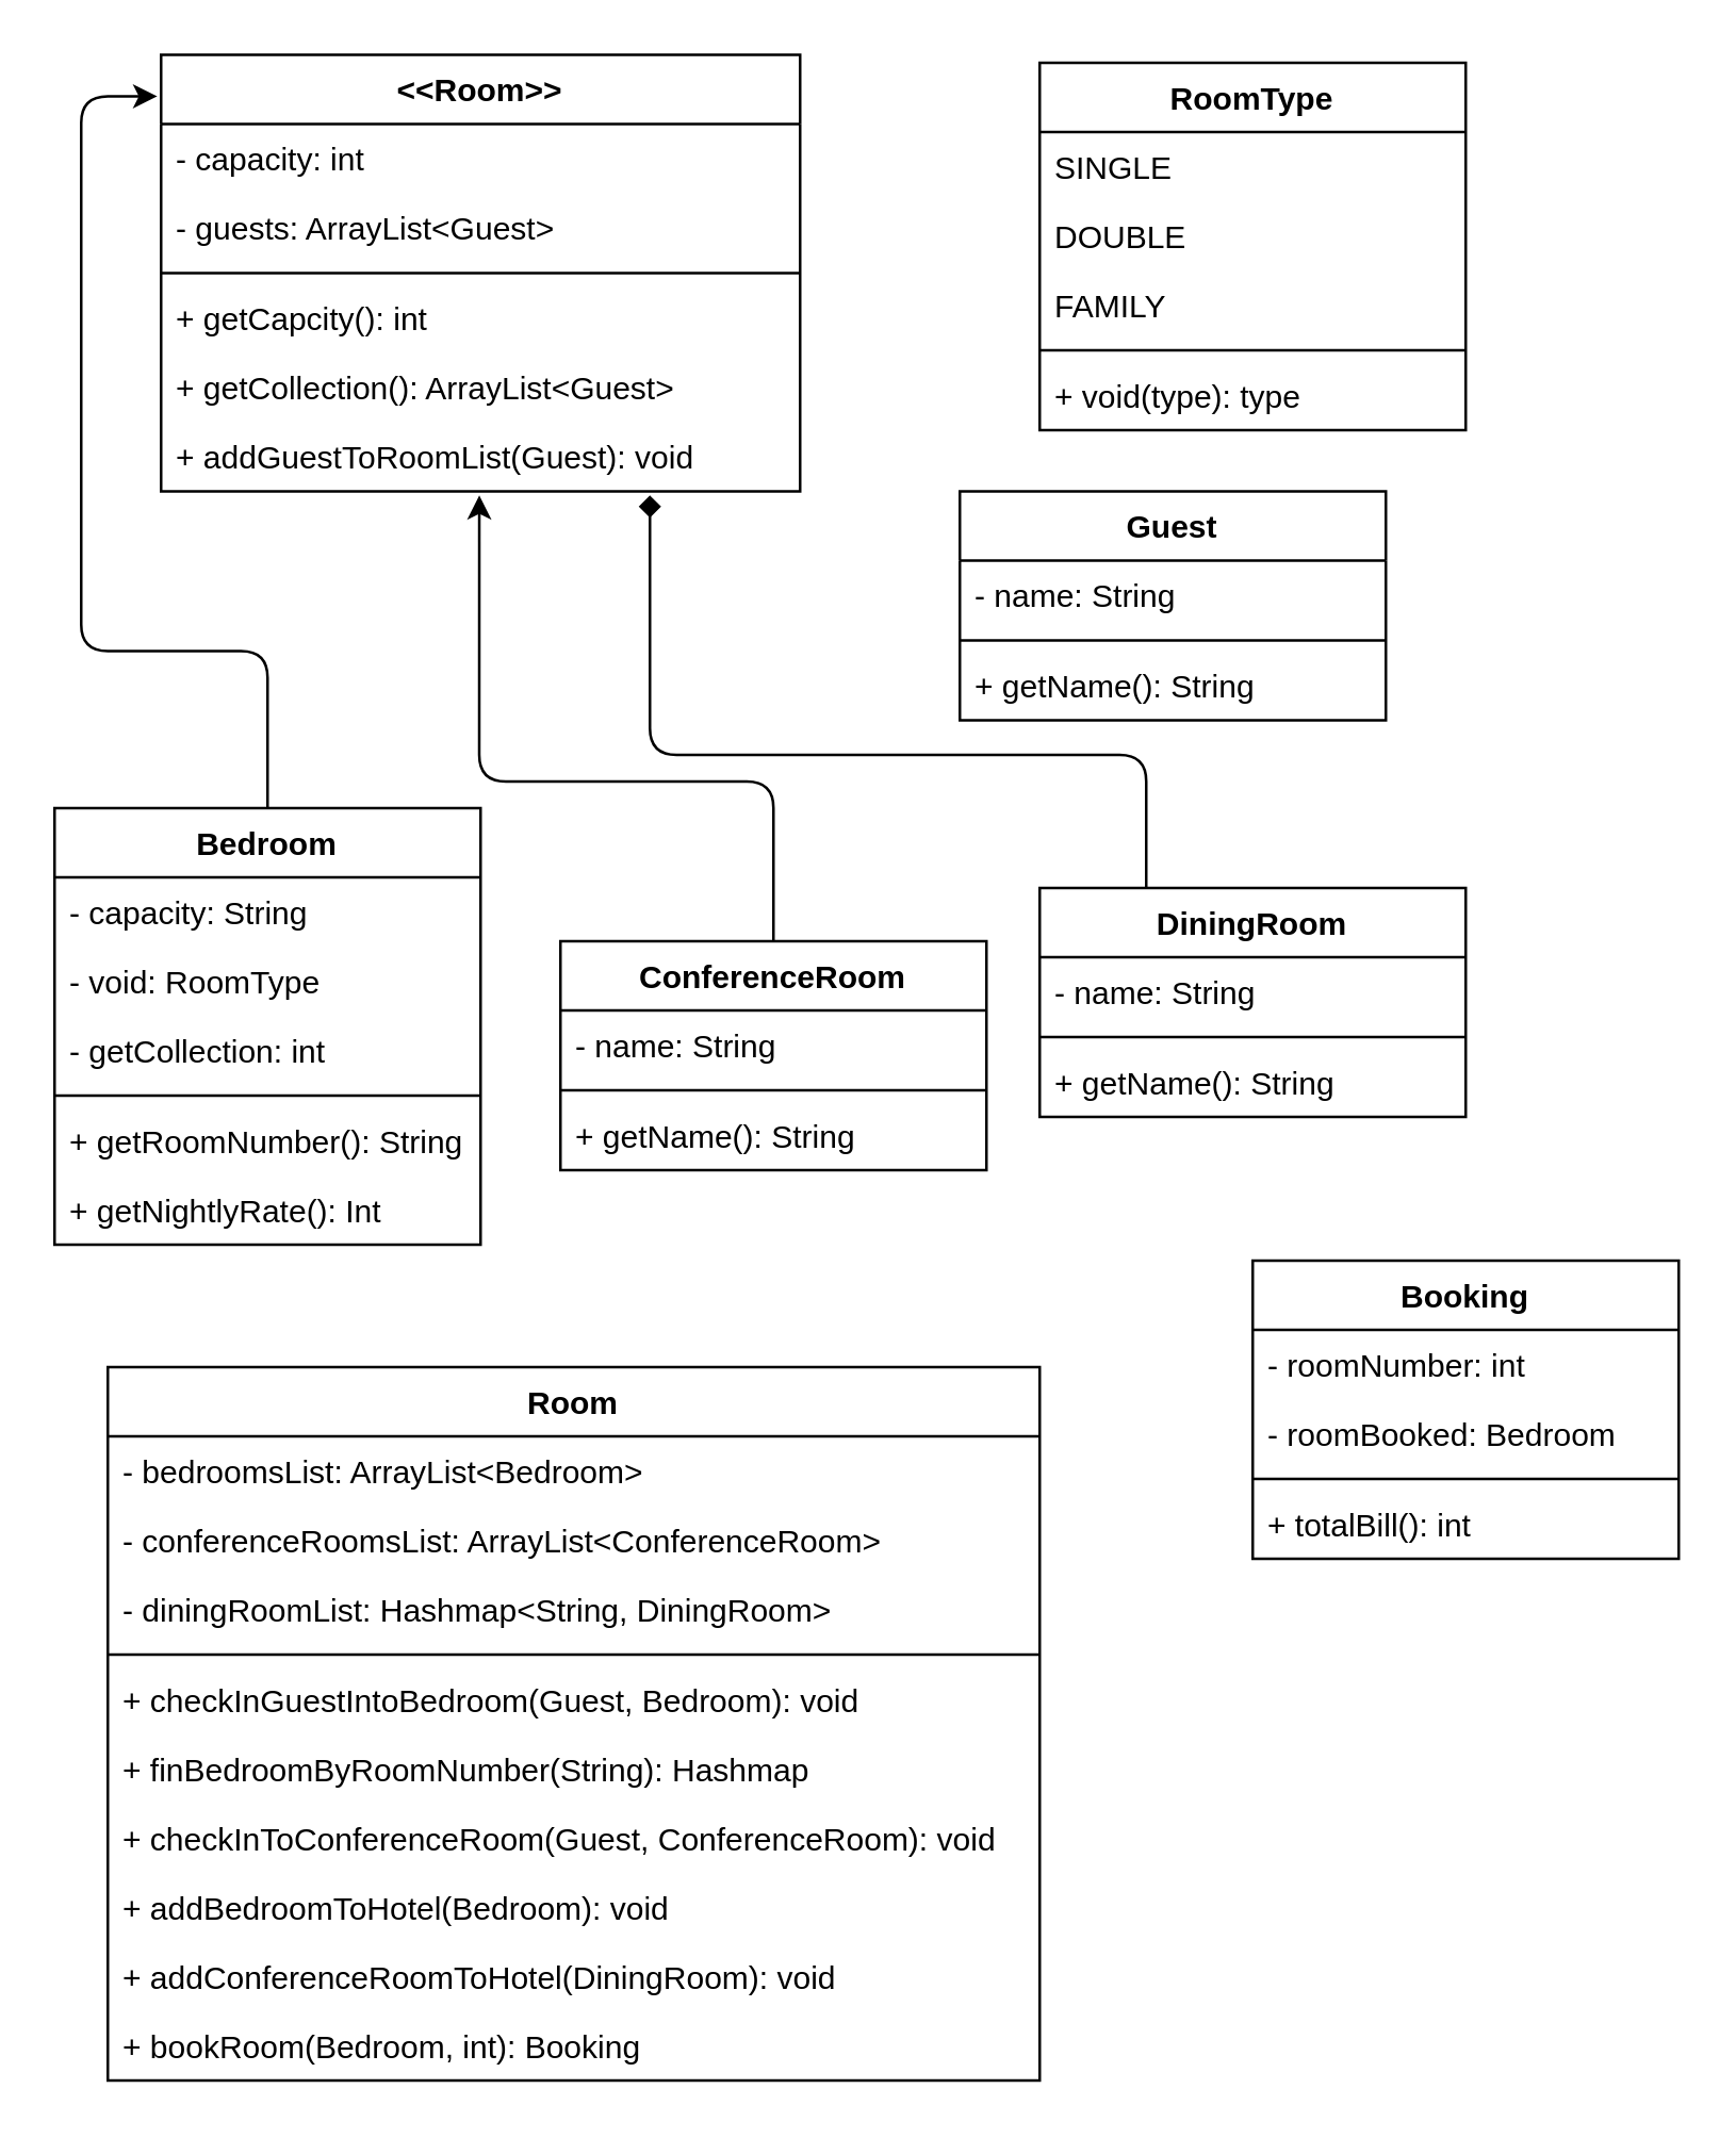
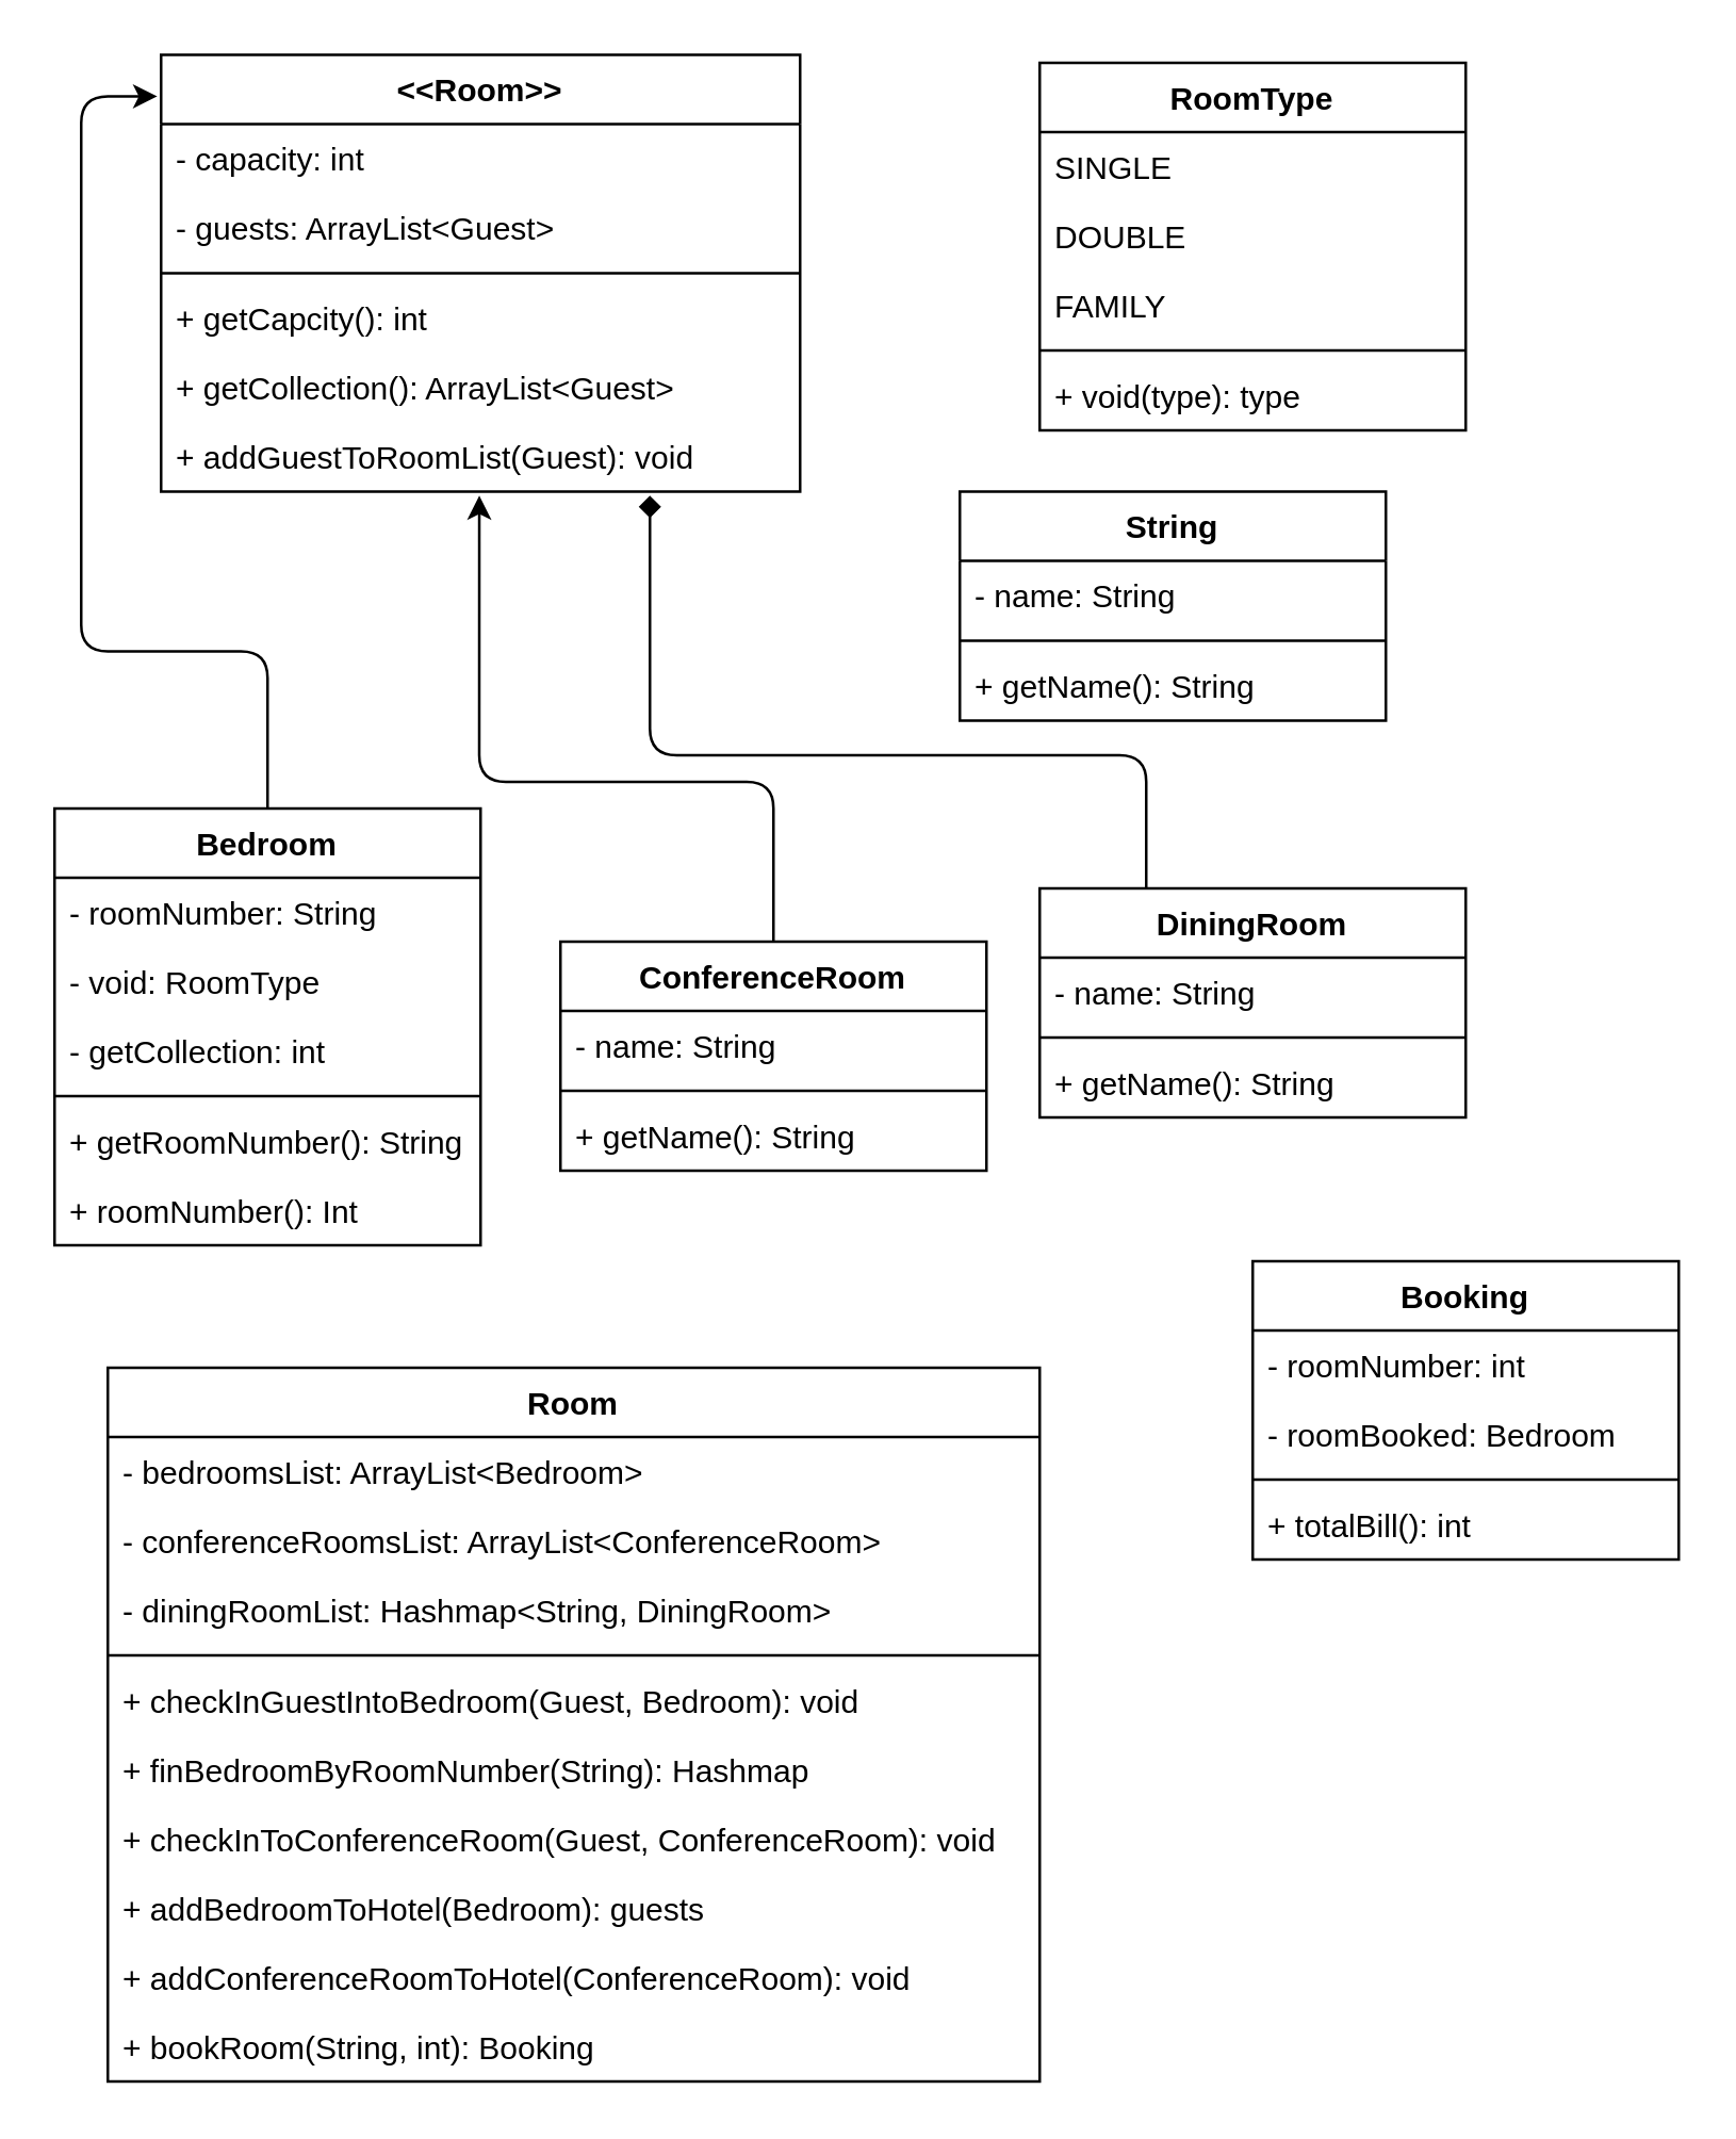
- <mxCell id="2" value="Guest" style="swimlane;fontStyle=1;align=center;verticalAlign=top;childLayout=stackLayout;horizontal=1;startSize=26;horizontalStack=0;resizeParent=1;resizeParentMax=0;resizeLast=0;collapsible=1;marginBottom=0;" vertex="1" parent="1"><mxGeometry x="360" y="184" width="160" height="86" as="geometry" /></mxCell>
+ <mxCell id="2" value="String" style="swimlane;fontStyle=1;align=center;verticalAlign=top;childLayout=stackLayout;horizontal=1;startSize=26;horizontalStack=0;resizeParent=1;resizeParentMax=0;resizeLast=0;collapsible=1;marginBottom=0;" vertex="1" parent="1"><mxGeometry x="360" y="184" width="160" height="86" as="geometry" /></mxCell>
- <mxCell id="20" value="- capacity: String" style="text;strokeColor=none;fillColor=none;align=left;verticalAlign=top;spacingLeft=4;spacingRight=4;overflow=hidden;rotatable=0;points=[[0,0.5],[1,0.5]];portConstraint=eastwest;" vertex="1" parent="19"><mxGeometry y="26" width="160" height="26" as="geometry" /></mxCell>
+ <mxCell id="20" value="- roomNumber: String" style="text;strokeColor=none;fillColor=none;align=left;verticalAlign=top;spacingLeft=4;spacingRight=4;overflow=hidden;rotatable=0;points=[[0,0.5],[1,0.5]];portConstraint=eastwest;" vertex="1" parent="19"><mxGeometry y="26" width="160" height="26" as="geometry" /></mxCell>
- <mxCell id="25" value="+ getNightlyRate(): Int" style="text;strokeColor=none;fillColor=none;align=left;verticalAlign=top;spacingLeft=4;spacingRight=4;overflow=hidden;rotatable=0;points=[[0,0.5],[1,0.5]];portConstraint=eastwest;" vertex="1" parent="19"><mxGeometry y="138" width="160" height="26" as="geometry" /></mxCell>
+ <mxCell id="25" value="+ roomNumber(): Int" style="text;strokeColor=none;fillColor=none;align=left;verticalAlign=top;spacingLeft=4;spacingRight=4;overflow=hidden;rotatable=0;points=[[0,0.5],[1,0.5]];portConstraint=eastwest;" vertex="1" parent="19"><mxGeometry y="138" width="160" height="26" as="geometry" /></mxCell>
- <mxCell id="44" value="+ addBedroomToHotel(Bedroom): void" style="text;strokeColor=none;fillColor=none;align=left;verticalAlign=top;spacingLeft=4;spacingRight=4;overflow=hidden;rotatable=0;points=[[0,0.5],[1,0.5]];portConstraint=eastwest;" vertex="1" parent="36"><mxGeometry y="190" width="350" height="26" as="geometry" /></mxCell>
+ <mxCell id="44" value="+ addBedroomToHotel(Bedroom): guests" style="text;strokeColor=none;fillColor=none;align=left;verticalAlign=top;spacingLeft=4;spacingRight=4;overflow=hidden;rotatable=0;points=[[0,0.5],[1,0.5]];portConstraint=eastwest;" vertex="1" parent="36"><mxGeometry y="190" width="350" height="26" as="geometry" /></mxCell>
- <mxCell id="45" value="+ addConferenceRoomToHotel(DiningRoom): void" style="text;strokeColor=none;fillColor=none;align=left;verticalAlign=top;spacingLeft=4;spacingRight=4;overflow=hidden;rotatable=0;points=[[0,0.5],[1,0.5]];portConstraint=eastwest;" vertex="1" parent="36"><mxGeometry y="216" width="350" height="26" as="geometry" /></mxCell>
+ <mxCell id="45" value="+ addConferenceRoomToHotel(ConferenceRoom): void" style="text;strokeColor=none;fillColor=none;align=left;verticalAlign=top;spacingLeft=4;spacingRight=4;overflow=hidden;rotatable=0;points=[[0,0.5],[1,0.5]];portConstraint=eastwest;" vertex="1" parent="36"><mxGeometry y="216" width="350" height="26" as="geometry" /></mxCell>
- <mxCell id="46" value="+ bookRoom(Bedroom, int): Booking" style="text;strokeColor=none;fillColor=none;align=left;verticalAlign=top;spacingLeft=4;spacingRight=4;overflow=hidden;rotatable=0;points=[[0,0.5],[1,0.5]];portConstraint=eastwest;" vertex="1" parent="36"><mxGeometry y="242" width="350" height="26" as="geometry" /></mxCell>
+ <mxCell id="46" value="+ bookRoom(String, int): Booking" style="text;strokeColor=none;fillColor=none;align=left;verticalAlign=top;spacingLeft=4;spacingRight=4;overflow=hidden;rotatable=0;points=[[0,0.5],[1,0.5]];portConstraint=eastwest;" vertex="1" parent="36"><mxGeometry y="242" width="350" height="26" as="geometry" /></mxCell>
